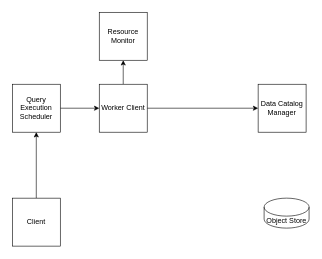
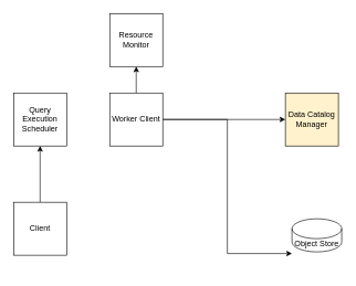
- <mxCell id="2" style="edgeStyle=orthogonalEdgeStyle;rounded=0;orthogonalLoop=1;jettySize=auto;html=1;exitX=1;exitY=0.5;exitDx=0;exitDy=0;entryX=0;entryY=0.5;entryDx=0;entryDy=0;" edge="1" parent="1" source="3" target="7"><mxGeometry relative="1" as="geometry" /></mxCell>
- <mxCell id="11" value="Data Catalog Manager" style="whiteSpace=wrap;html=1;aspect=fixed;" vertex="1" parent="1"><mxGeometry x="430" y="140" width="80" height="80" as="geometry" /></mxCell>
+ <mxCell id="11" value="Data Catalog Manager" style="whiteSpace=wrap;html=1;aspect=fixed;fillColor=#fff2cc;" vertex="1" parent="1"><mxGeometry x="430" y="140" width="80" height="80" as="geometry" /></mxCell>
+ <mxCell id="6" style="edgeStyle=orthogonalEdgeStyle;rounded=0;orthogonalLoop=1;jettySize=auto;html=1;exitX=1;exitY=0.5;exitDx=0;exitDy=0;entryX=0;entryY=0;entryDx=0;entryDy=52.5;entryPerimeter=0;" edge="1" parent="1" source="7" target="12"><mxGeometry relative="1" as="geometry" /></mxCell>
- <mxCell id="10" value="Client" style="whiteSpace=wrap;html=1;aspect=fixed;" vertex="1" parent="1"><mxGeometry x="20" y="330" width="80" height="80" as="geometry" /></mxCell>
+ <mxCell id="10" value="Client" style="whiteSpace=wrap;html=1;aspect=fixed;" vertex="1" parent="1"><mxGeometry x="20" y="305" width="80" height="80" as="geometry" /></mxCell>
